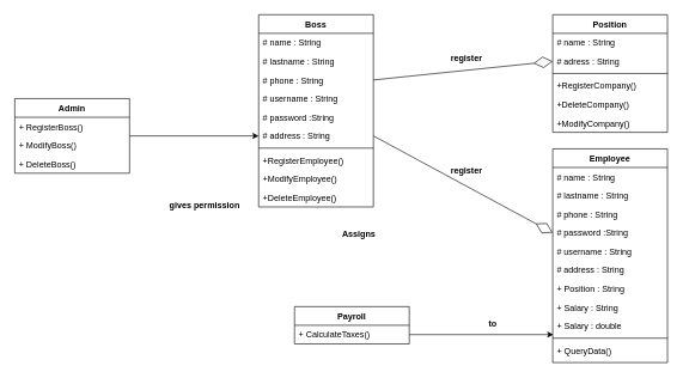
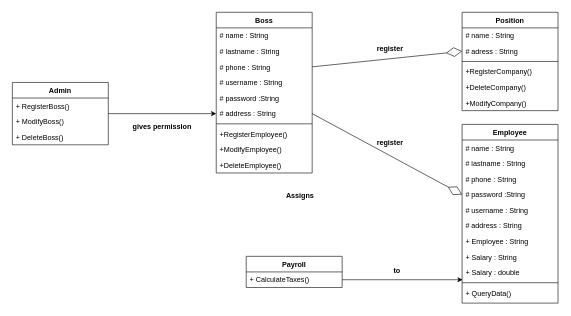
- <mxCell id="42" value="gives permission" style="text;align=center;fontStyle=1;verticalAlign=middle;spacingLeft=3;spacingRight=3;strokeColor=none;rotatable=0;points=[[0,0.5],[1,0.5]];portConstraint=eastwest;" parent="1" vertex="1"><mxGeometry x="230" y="272" width="110" height="26" as="geometry" /></mxCell>
+ <mxCell id="42" value="gives permission" style="text;align=center;fontStyle=1;verticalAlign=middle;spacingLeft=3;spacingRight=3;strokeColor=none;rotatable=0;points=[[0,0.5],[1,0.5]];portConstraint=eastwest;" parent="1" vertex="1"><mxGeometry x="215" y="197" width="110" height="26" as="geometry" /></mxCell>
- <mxCell id="25" value="+ Position : String" style="text;strokeColor=none;fillColor=none;align=left;verticalAlign=top;spacingLeft=4;spacingRight=4;overflow=hidden;rotatable=0;points=[[0,0.5],[1,0.5]];portConstraint=eastwest;" parent="18" vertex="1"><mxGeometry y="182" width="160" height="26" as="geometry" /></mxCell>
+ <mxCell id="25" value="+ Employee : String" style="text;strokeColor=none;fillColor=none;align=left;verticalAlign=top;spacingLeft=4;spacingRight=4;overflow=hidden;rotatable=0;points=[[0,0.5],[1,0.5]];portConstraint=eastwest;" parent="18" vertex="1"><mxGeometry y="182" width="160" height="26" as="geometry" /></mxCell>
- <mxCell id="43" value=" to" style="text;align=center;fontStyle=1;verticalAlign=middle;spacingLeft=3;spacingRight=3;strokeColor=none;rotatable=0;points=[[0,0.5],[1,0.5]];portConstraint=eastwest;" parent="1" vertex="1"><mxGeometry x="645" y="437" width="80" height="26" as="geometry" /></mxCell>
+ <mxCell id="43" value=" to" style="text;align=center;fontStyle=1;verticalAlign=middle;spacingLeft=3;spacingRight=3;strokeColor=none;rotatable=0;points=[[0,0.5],[1,0.5]];portConstraint=eastwest;" parent="1" vertex="1"><mxGeometry x="620" y="437" width="80" height="26" as="geometry" /></mxCell>
